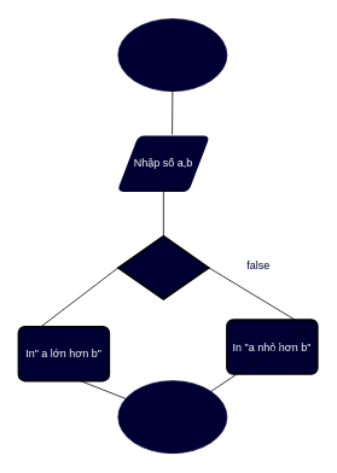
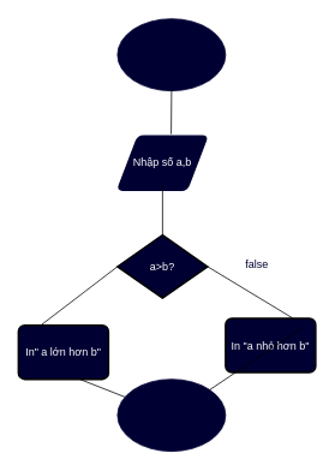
+ <mxCell id="7" value="&lt;font color=&quot;#ffffff&quot;&gt;a&amp;gt;b?&lt;/font&gt;" style="text;strokeColor=none;align=center;fillColor=none;html=1;verticalAlign=middle;whiteSpace=wrap;rounded=0;" vertex="1" parent="1"><mxGeometry x="135" y="272.5" width="90" height="45" as="geometry" /></mxCell>
